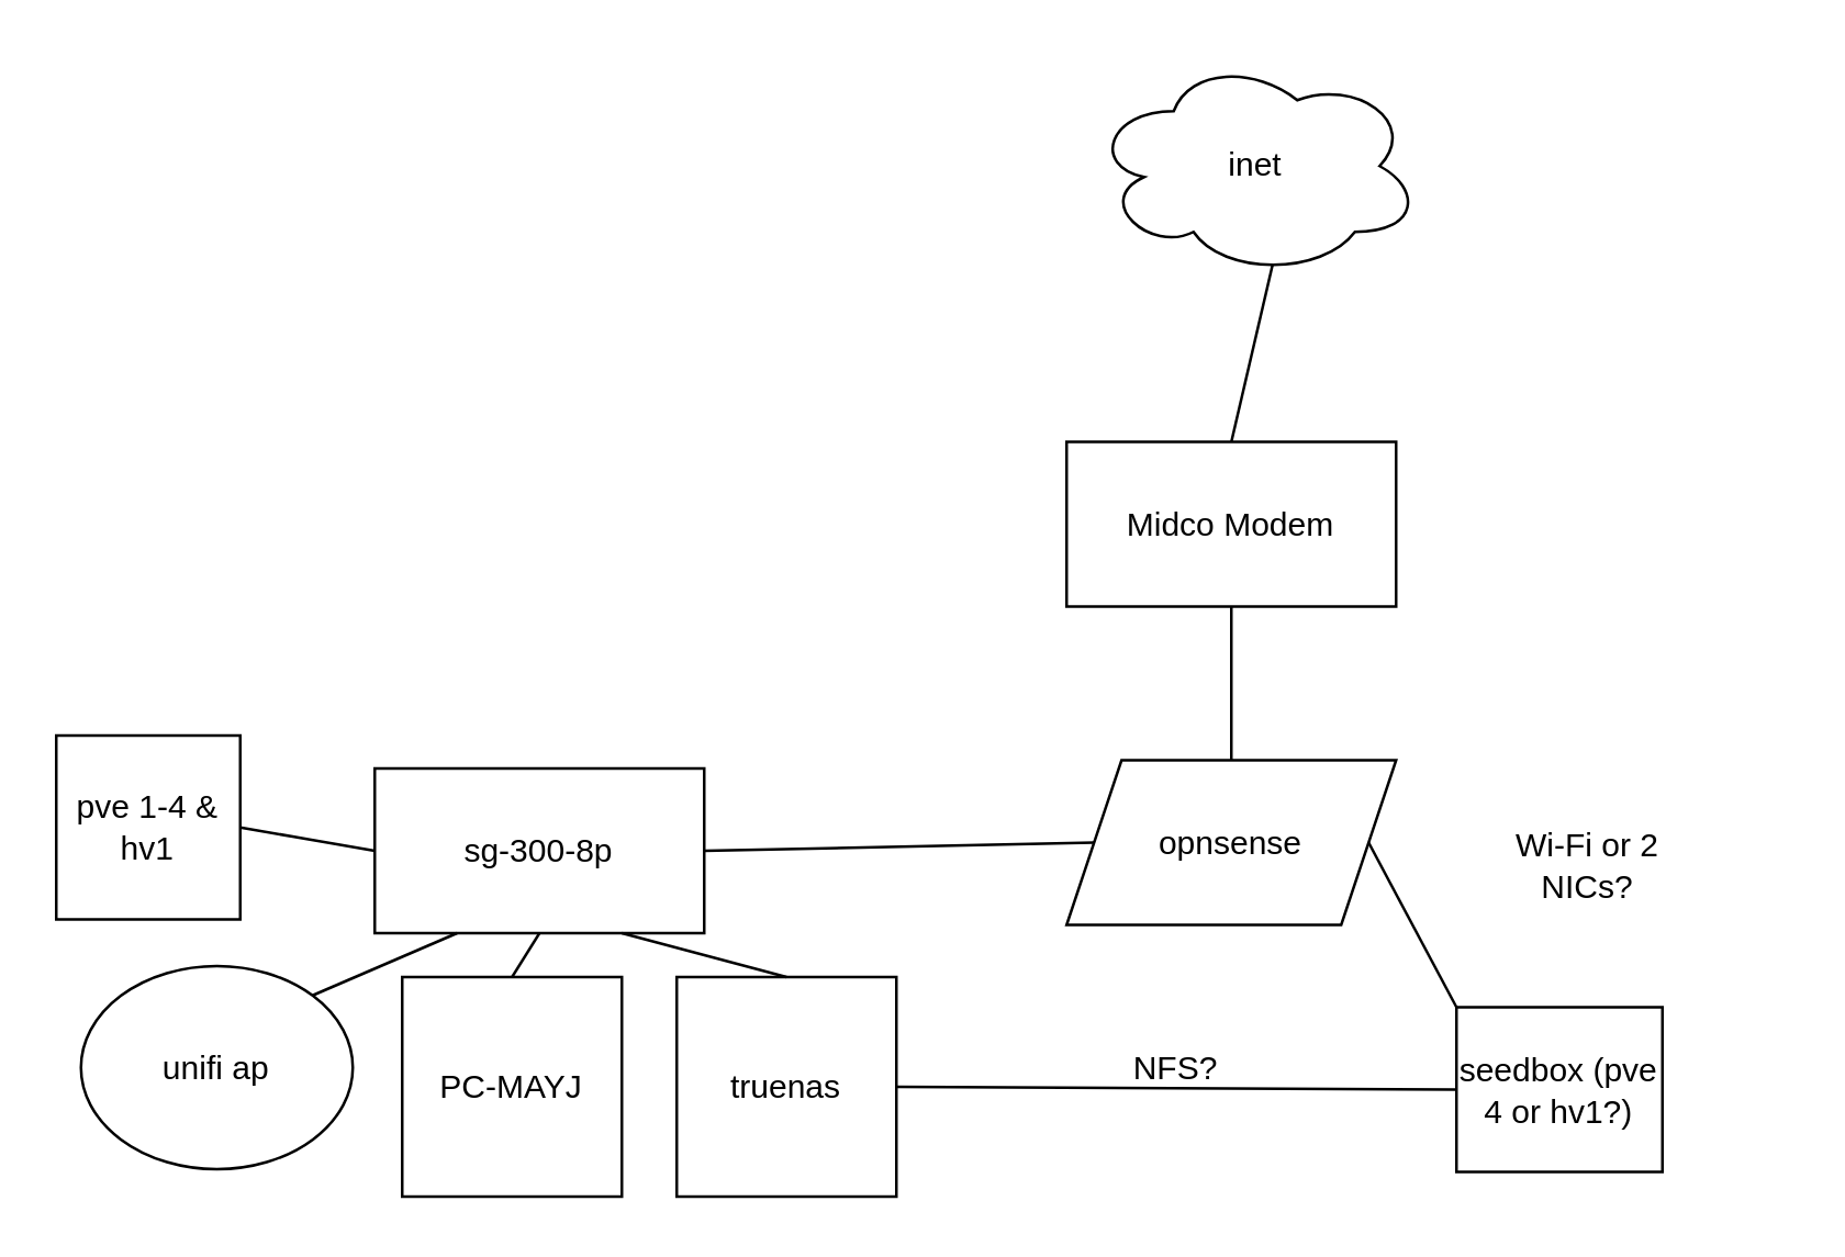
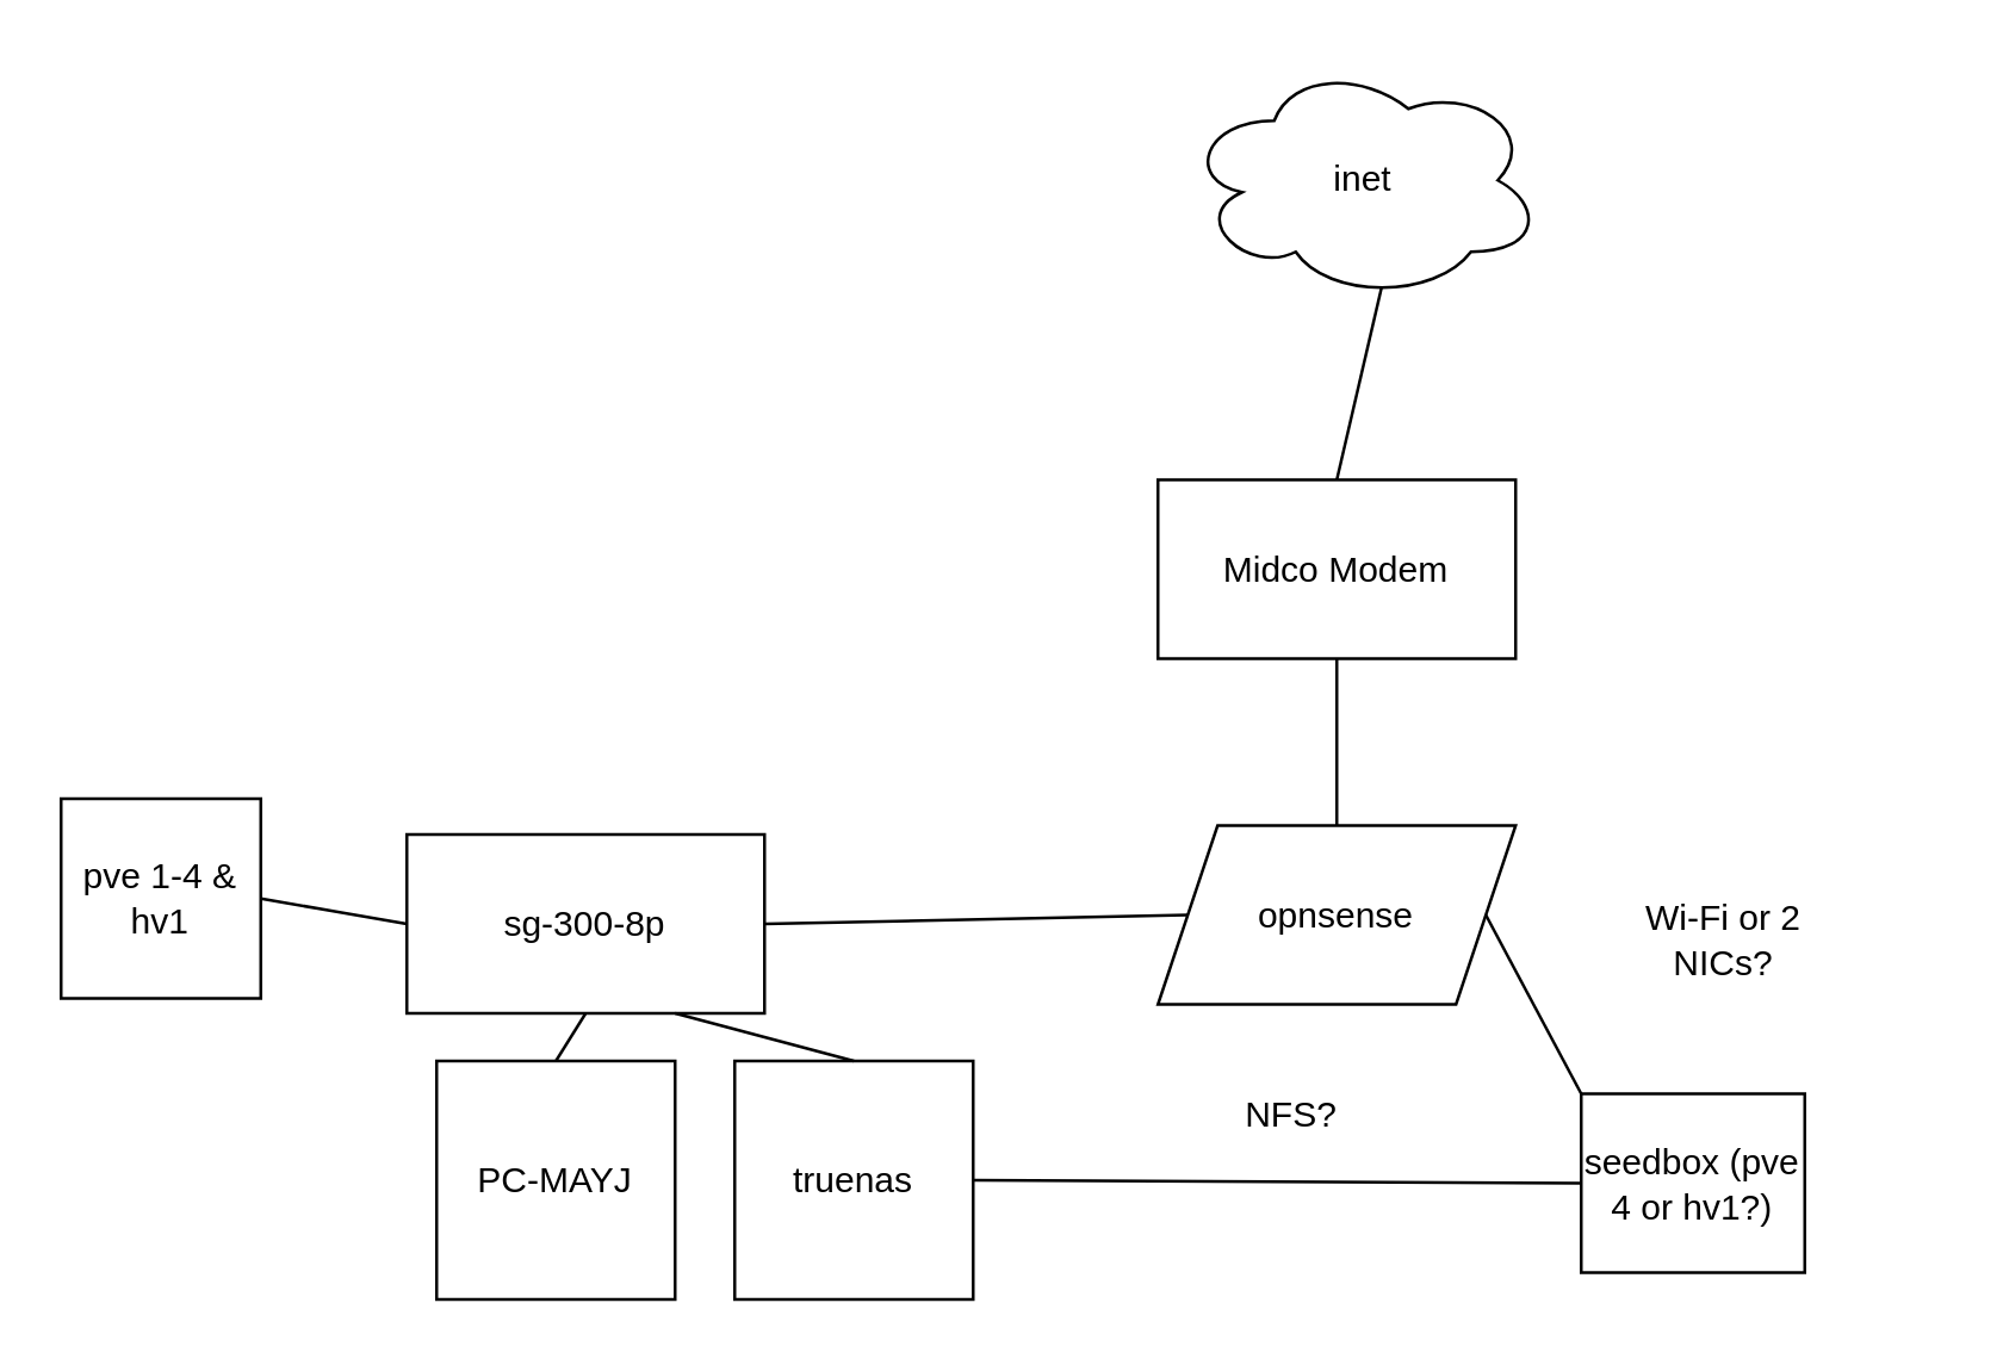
- <mxCell id="22" value="" style="endArrow=none;html=1;entryX=0.25;entryY=1;entryDx=0;entryDy=0;exitX=1;exitY=0;exitDx=0;exitDy=0;" parent="6" source="21" target="14" edge="1"><mxGeometry width="50" height="50" relative="1" as="geometry"><mxPoint x="171" y="185" as="sourcePoint" /><mxPoint x="221" y="135" as="targetPoint" /></mxGeometry></mxCell>
- <mxCell id="21" value="unifi ap" style="ellipse;whiteSpace=wrap;html=1;container=0;" parent="6" vertex="1"><mxGeometry x="9" y="84" width="99" height="74" as="geometry" /></mxCell>
- <mxCell id="12" value="NFS?" style="text;html=1;strokeColor=none;fillColor=none;align=center;verticalAlign=middle;whiteSpace=wrap;rounded=0;container=0;" parent="6" vertex="1"><mxGeometry x="378" y="106" width="60" height="30" as="geometry" /></mxCell>
+ <mxCell id="12" value="NFS?" style="text;html=1;strokeColor=none;fillColor=none;align=center;verticalAlign=middle;whiteSpace=wrap;rounded=0;container=0;" parent="6" vertex="1"><mxGeometry x="383" y="91" width="60" height="30" as="geometry" /></mxCell>
